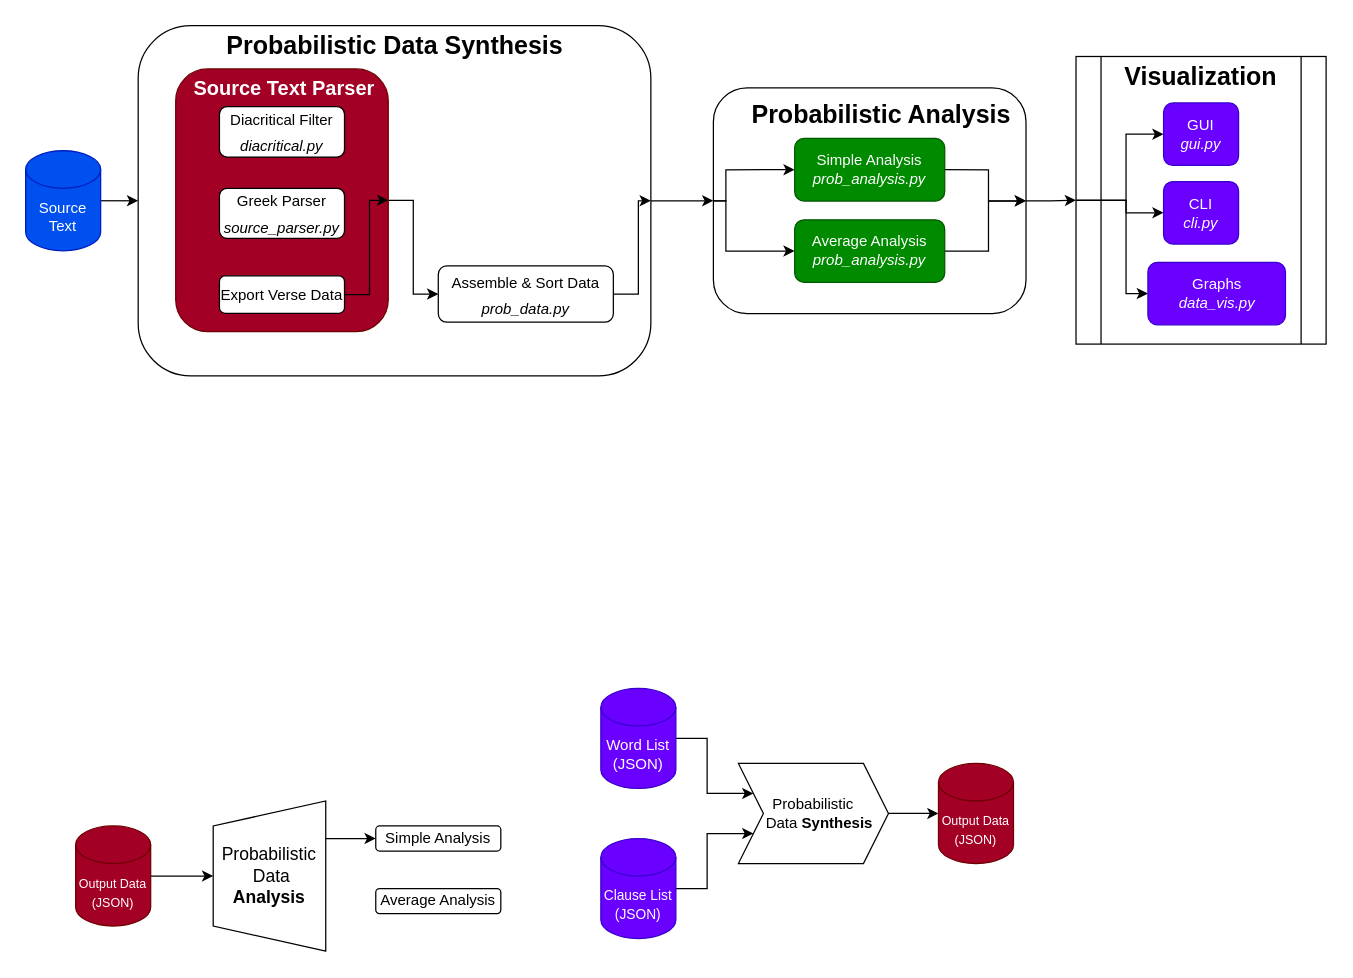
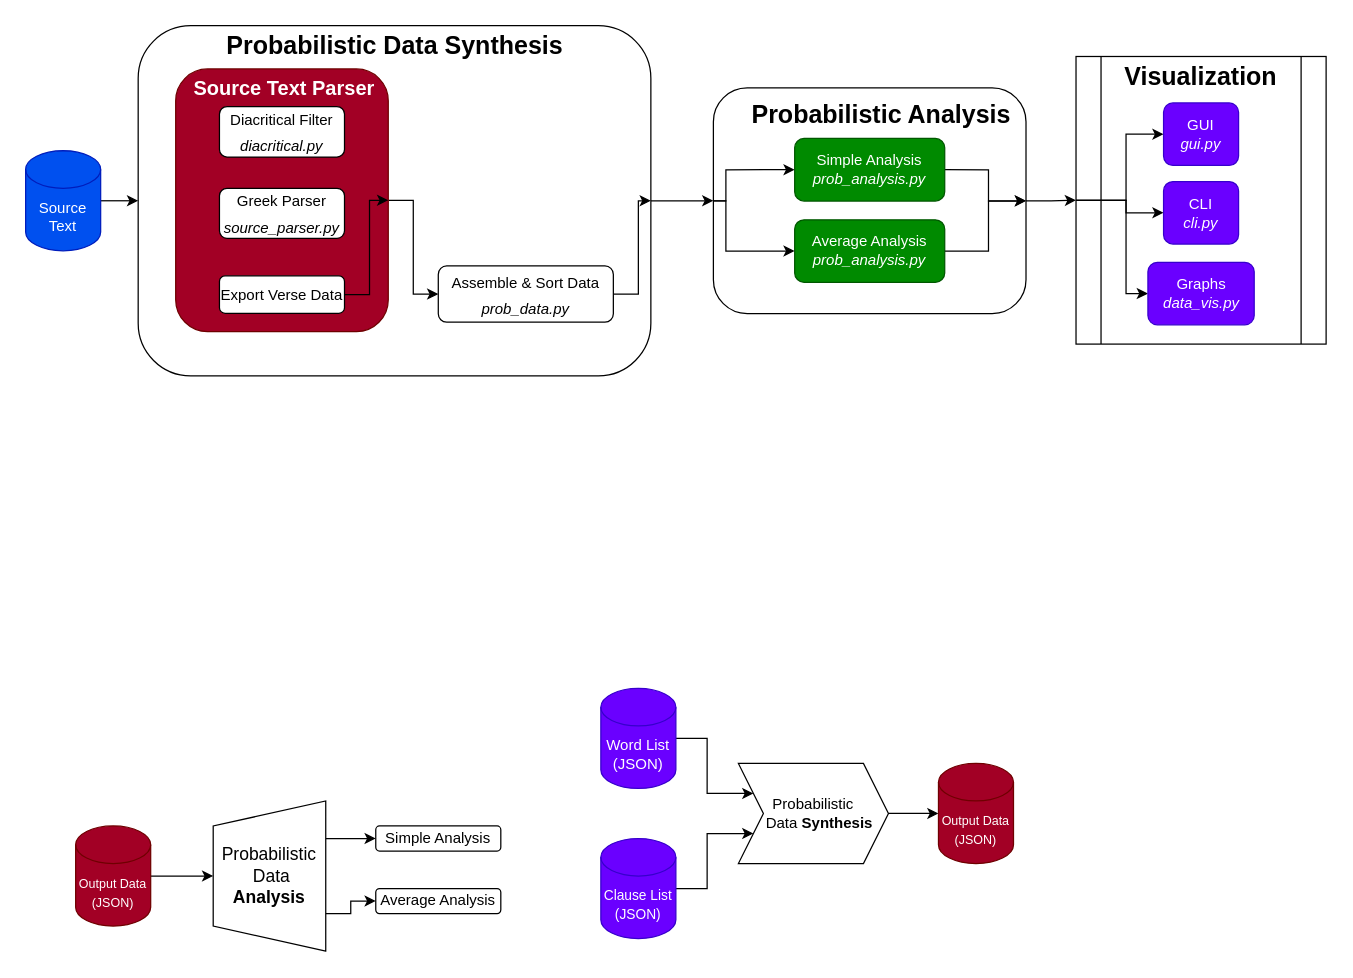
- <mxCell id="50" value="Graphs&lt;br&gt;&lt;i&gt;data_vis.py&lt;/i&gt;" style="rounded=1;whiteSpace=wrap;html=1;fillColor=#6a00ff;fontColor=#ffffff;strokeColor=#3700CC;" parent="1" vertex="1"><mxGeometry x="917.5" y="209.24" width="110" height="50" as="geometry" /></mxCell>
+ <mxCell id="50" value="Graphs&lt;br&gt;&lt;i&gt;data_vis.py&lt;/i&gt;" style="rounded=1;whiteSpace=wrap;html=1;fillColor=#6a00ff;fontColor=#ffffff;strokeColor=#3700CC;" parent="1" vertex="1"><mxGeometry x="917.5" y="209.24" width="85" height="50" as="geometry" /></mxCell>
+ <mxCell id="26" style="edgeStyle=orthogonalEdgeStyle;rounded=0;orthogonalLoop=1;jettySize=auto;html=1;exitX=0.25;exitY=1;exitDx=0;exitDy=0;entryX=0;entryY=0.5;entryDx=0;entryDy=0;" parent="1" source="27" target="31" edge="1"><mxGeometry relative="1" as="geometry" /></mxCell>
